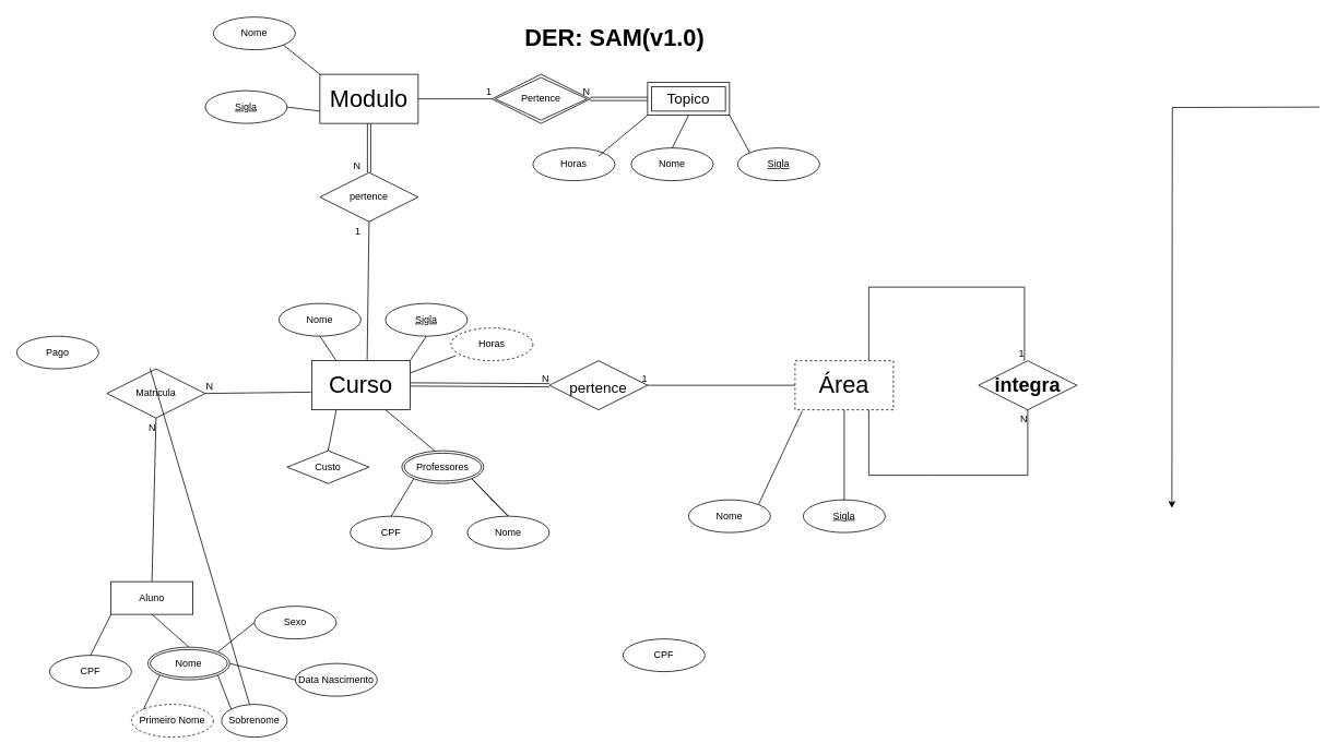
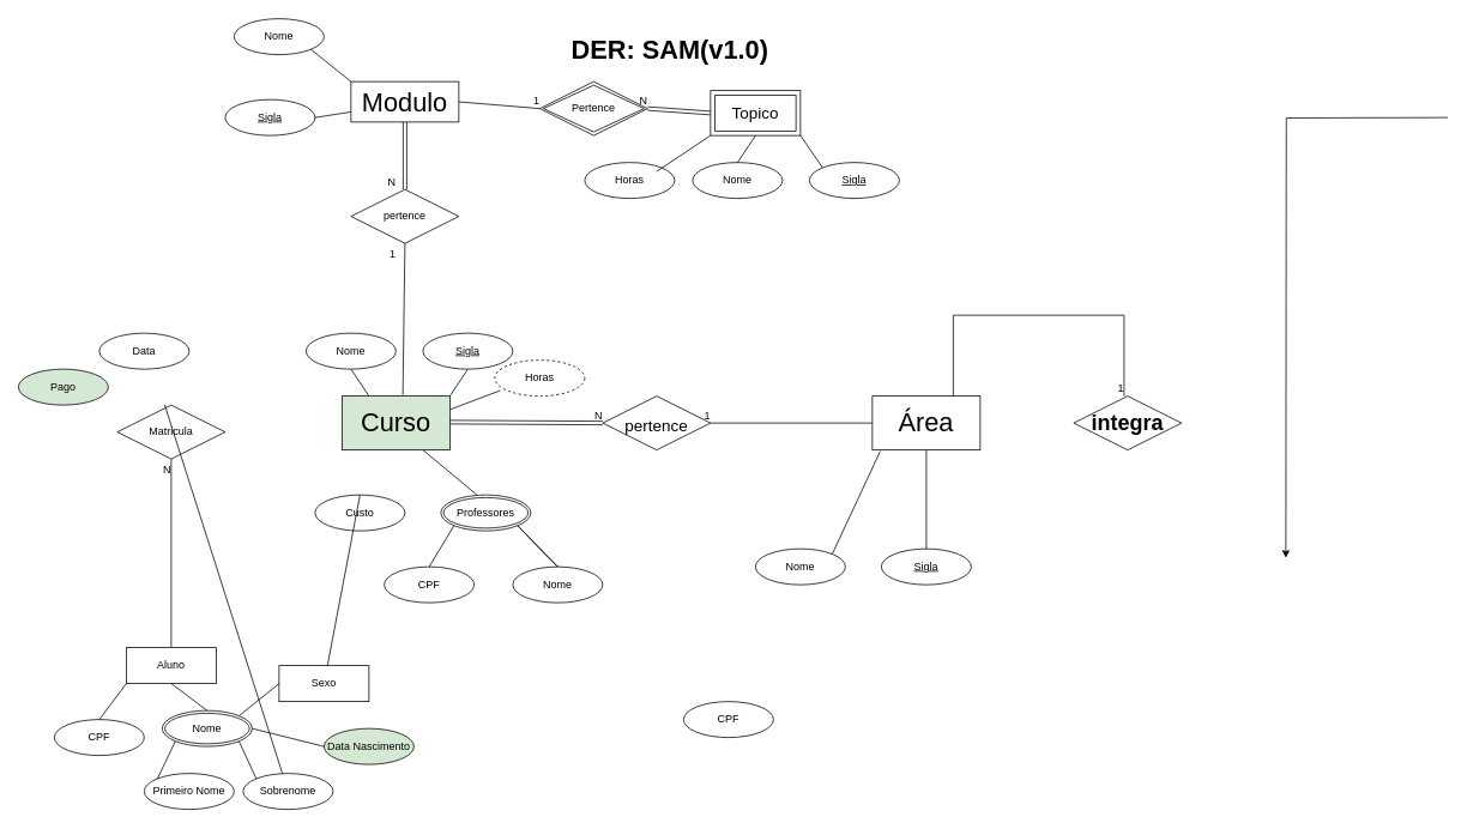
- <mxCell id="2" value="DER: SAM(v1.0)&lt;br style=&quot;font-size: 29px;&quot;&gt;" style="text;html=1;strokeColor=none;fillColor=none;align=center;verticalAlign=middle;whiteSpace=wrap;rounded=0;fontSize=29;fontStyle=1" parent="1" vertex="1"><mxGeometry x="575" y="10" width="350" height="70" as="geometry" /></mxCell>
+ <mxCell id="2" value="DER: SAM(v1.0)&lt;br style=&quot;font-size: 29px;&quot;&gt;" style="text;html=1;strokeColor=none;fillColor=none;align=center;verticalAlign=middle;whiteSpace=wrap;rounded=0;fontSize=29;fontStyle=1" parent="1" vertex="1"><mxGeometry x="570" y="20" width="350" height="70" as="geometry" /></mxCell>
- <mxCell id="58" value="Modulo" style="rounded=0;whiteSpace=wrap;html=1;fontSize=29;" parent="1" vertex="1"><mxGeometry x="390" y="90" width="120" height="60" as="geometry" /></mxCell>
+ <mxCell id="58" value="Modulo" style="rounded=0;whiteSpace=wrap;html=1;fontSize=29;" parent="1" vertex="1"><mxGeometry x="390" y="90" width="120" height="45" as="geometry" /></mxCell>
- <mxCell id="70" value="&lt;font style=&quot;font-size: 18px&quot;&gt;Topico&lt;/font&gt;" style="shape=ext;margin=3;double=1;whiteSpace=wrap;html=1;align=center;" parent="1" vertex="1"><mxGeometry x="790" y="100" width="100" height="40" as="geometry" /></mxCell>
+ <mxCell id="70" value="&lt;font style=&quot;font-size: 18px&quot;&gt;Topico&lt;/font&gt;" style="shape=ext;margin=3;double=1;whiteSpace=wrap;html=1;align=center;" parent="1" vertex="1"><mxGeometry x="790" y="100" width="100" height="50" as="geometry" /></mxCell>
+ <mxCell id="53" value="Data" style="ellipse;whiteSpace=wrap;html=1;align=center;" parent="1" vertex="1"><mxGeometry x="110" y="370" width="100" height="40" as="geometry" /></mxCell>
- <mxCell id="52" value="Pago" style="ellipse;whiteSpace=wrap;html=1;align=center;" parent="1" vertex="1"><mxGeometry x="20" y="410" width="100" height="40" as="geometry" /></mxCell>
+ <mxCell id="52" value="Pago" style="ellipse;whiteSpace=wrap;html=1;align=center;fillColor=#d5e8d4;" parent="1" vertex="1"><mxGeometry x="20" y="410" width="100" height="40" as="geometry" /></mxCell>
- <mxCell id="4" value="Curso" style="rounded=0;whiteSpace=wrap;html=1;fontSize=29;" parent="1" vertex="1"><mxGeometry x="380" y="440" width="120" height="60" as="geometry" /></mxCell>
+ <mxCell id="4" value="Curso" style="rounded=0;whiteSpace=wrap;html=1;fontSize=29;fillColor=#d5e8d4;" parent="1" vertex="1"><mxGeometry x="380" y="440" width="120" height="60" as="geometry" /></mxCell>
- <mxCell id="5" value="Área" style="rounded=0;whiteSpace=wrap;html=1;fontSize=29;dashed=1;" parent="1" vertex="1"><mxGeometry x="970" y="440" width="120" height="60" as="geometry" /></mxCell>
+ <mxCell id="5" value="Área" style="rounded=0;whiteSpace=wrap;html=1;fontSize=29;" parent="1" vertex="1"><mxGeometry x="970" y="440" width="120" height="60" as="geometry" /></mxCell>
- <mxCell id="50" value="" style="endArrow=none;html=1;rounded=0;exitX=-0.008;exitY=0.639;exitDx=0;exitDy=0;entryX=1;entryY=0.5;entryDx=0;entryDy=0;exitPerimeter=0;" parent="1" source="4" target="47" edge="1"><mxGeometry relative="1" as="geometry"><mxPoint x="220" y="710" as="sourcePoint" /><mxPoint x="250" y="550" as="targetPoint" /><Array as="points" /></mxGeometry></mxCell>
- <mxCell id="51" value="N" style="resizable=0;html=1;align=right;verticalAlign=bottom;" parent="50" connectable="0" vertex="1"><mxGeometry x="1" relative="1" as="geometry"><mxPoint x="10" as="offset" /></mxGeometry></mxCell>
- <mxCell id="26" value="" style="endArrow=none;html=1;rounded=0;entryX=0.25;entryY=1;entryDx=0;entryDy=0;exitX=0.5;exitY=0;exitDx=0;exitDy=0;" parent="1" source="24" target="4" edge="1"><mxGeometry relative="1" as="geometry"><mxPoint x="347" y="710" as="sourcePoint" /><mxPoint x="507" y="710" as="targetPoint" /></mxGeometry></mxCell>
+ <mxCell id="26" value="" style="endArrow=none;html=1;rounded=0;exitX=0.5;exitY=0;exitDx=0;exitDy=0;" parent="1" source="24" target="43" edge="1"><mxGeometry relative="1" as="geometry"><mxPoint x="347" y="710" as="sourcePoint" /><mxPoint x="507" y="710" as="targetPoint" /></mxGeometry></mxCell>
- <mxCell id="24" value="Custo" style="rhombus;whiteSpace=wrap;html=1;align=center;" parent="1" vertex="1"><mxGeometry x="350" y="550" width="100" height="40" as="geometry" /></mxCell>
+ <mxCell id="24" value="Custo" style="ellipse;whiteSpace=wrap;html=1;align=center;" parent="1" vertex="1"><mxGeometry x="350" y="550" width="100" height="40" as="geometry" /></mxCell>
- <mxCell id="14" value="" style="endArrow=none;html=1;rounded=0;entryX=0.5;entryY=1;entryDx=0;entryDy=0;exitX=0.75;exitY=1;exitDx=0;exitDy=0;" parent="1" source="5" target="11" edge="1"><mxGeometry relative="1" as="geometry"><mxPoint x="900" y="400" as="sourcePoint" /><mxPoint x="1060" y="400" as="targetPoint" /><Array as="points"><mxPoint x="1060" y="580" /><mxPoint x="1140" y="580" /><mxPoint x="1254" y="580" /></Array></mxGeometry></mxCell>
- <mxCell id="15" value="N" style="resizable=0;html=1;align=right;verticalAlign=bottom;" parent="14" connectable="0" vertex="1"><mxGeometry x="1" relative="1" as="geometry"><mxPoint y="20" as="offset" /></mxGeometry></mxCell>
- <mxCell id="33" value="Aluno" style="whiteSpace=wrap;html=1;align=center;" parent="1" vertex="1"><mxGeometry x="135" y="710" width="100" height="40" as="geometry" /></mxCell>
+ <mxCell id="33" value="Aluno" style="whiteSpace=wrap;html=1;align=center;" parent="1" vertex="1"><mxGeometry x="140" y="720" width="100" height="40" as="geometry" /></mxCell>
- <mxCell id="43" value="Sexo" style="ellipse;whiteSpace=wrap;html=1;align=center;" parent="1" vertex="1"><mxGeometry x="310" y="740" width="100" height="40" as="geometry" /></mxCell>
+ <mxCell id="43" value="Sexo" style="whiteSpace=wrap;html=1;align=center;rounded=0;" parent="1" vertex="1"><mxGeometry x="310" y="740" width="100" height="40" as="geometry" /></mxCell>
- <mxCell id="44" value="Data Nascimento" style="ellipse;whiteSpace=wrap;html=1;align=center;" parent="1" vertex="1"><mxGeometry x="360" y="810" width="100" height="40" as="geometry" /></mxCell>
+ <mxCell id="44" value="Data Nascimento" style="ellipse;whiteSpace=wrap;html=1;align=center;fillColor=#d5e8d4;" parent="1" vertex="1"><mxGeometry x="360" y="810" width="100" height="40" as="geometry" /></mxCell>
- <mxCell id="36" value="Primeiro Nome" style="ellipse;whiteSpace=wrap;html=1;align=center;dashed=1;" parent="1" vertex="1"><mxGeometry x="160" y="860" width="100" height="40" as="geometry" /></mxCell>
+ <mxCell id="36" value="Primeiro Nome" style="ellipse;whiteSpace=wrap;html=1;align=center;" parent="1" vertex="1"><mxGeometry x="160" y="860" width="100" height="40" as="geometry" /></mxCell>
- <mxCell id="37" value="Sobrenome" style="ellipse;whiteSpace=wrap;html=1;align=center;" parent="1" vertex="1"><mxGeometry x="270" y="860" width="80" height="40" as="geometry" /></mxCell>
+ <mxCell id="37" value="Sobrenome" style="ellipse;whiteSpace=wrap;html=1;align=center;" parent="1" vertex="1"><mxGeometry x="270" y="860" width="100" height="40" as="geometry" /></mxCell>
